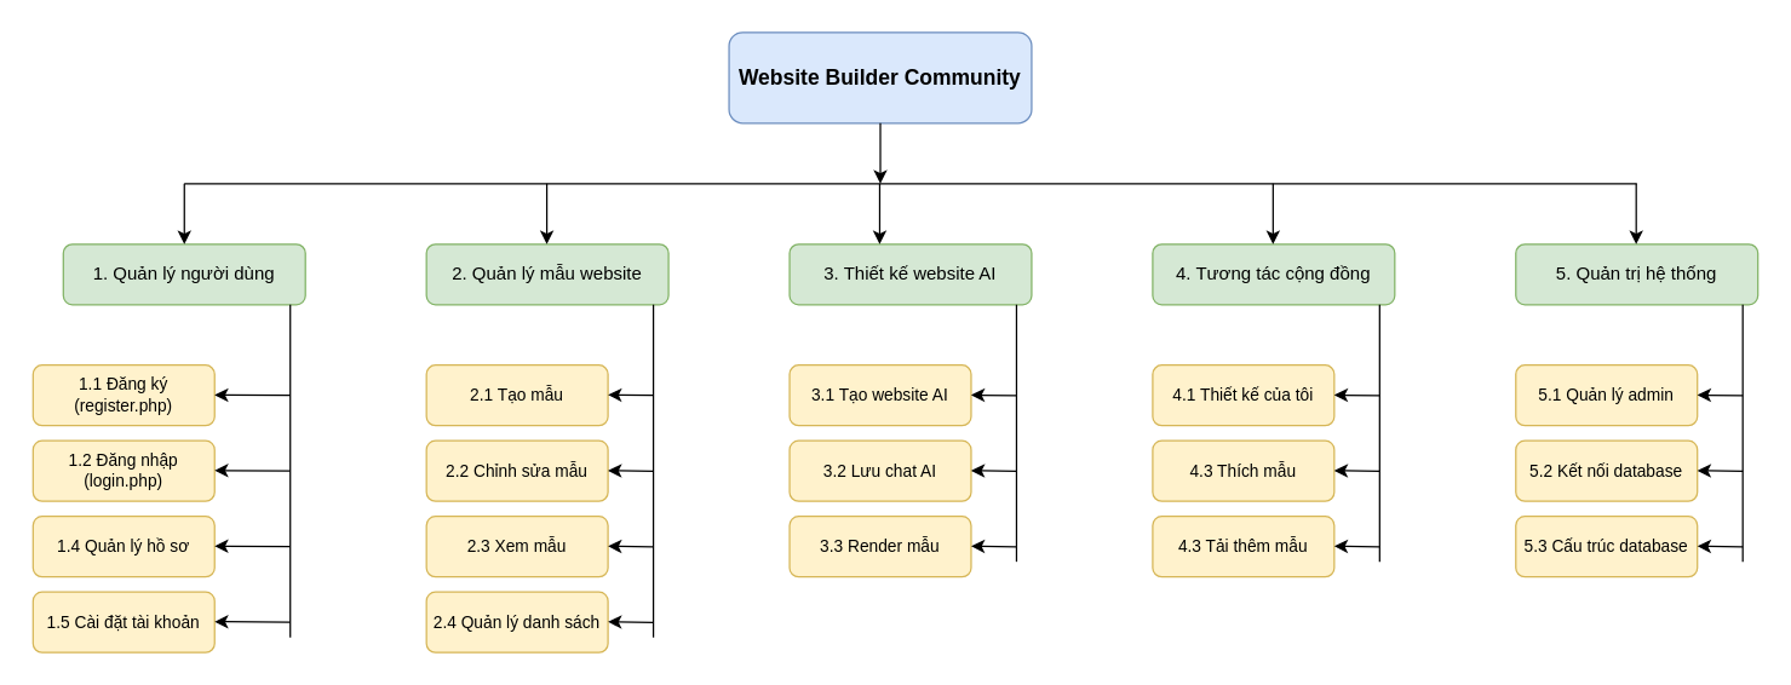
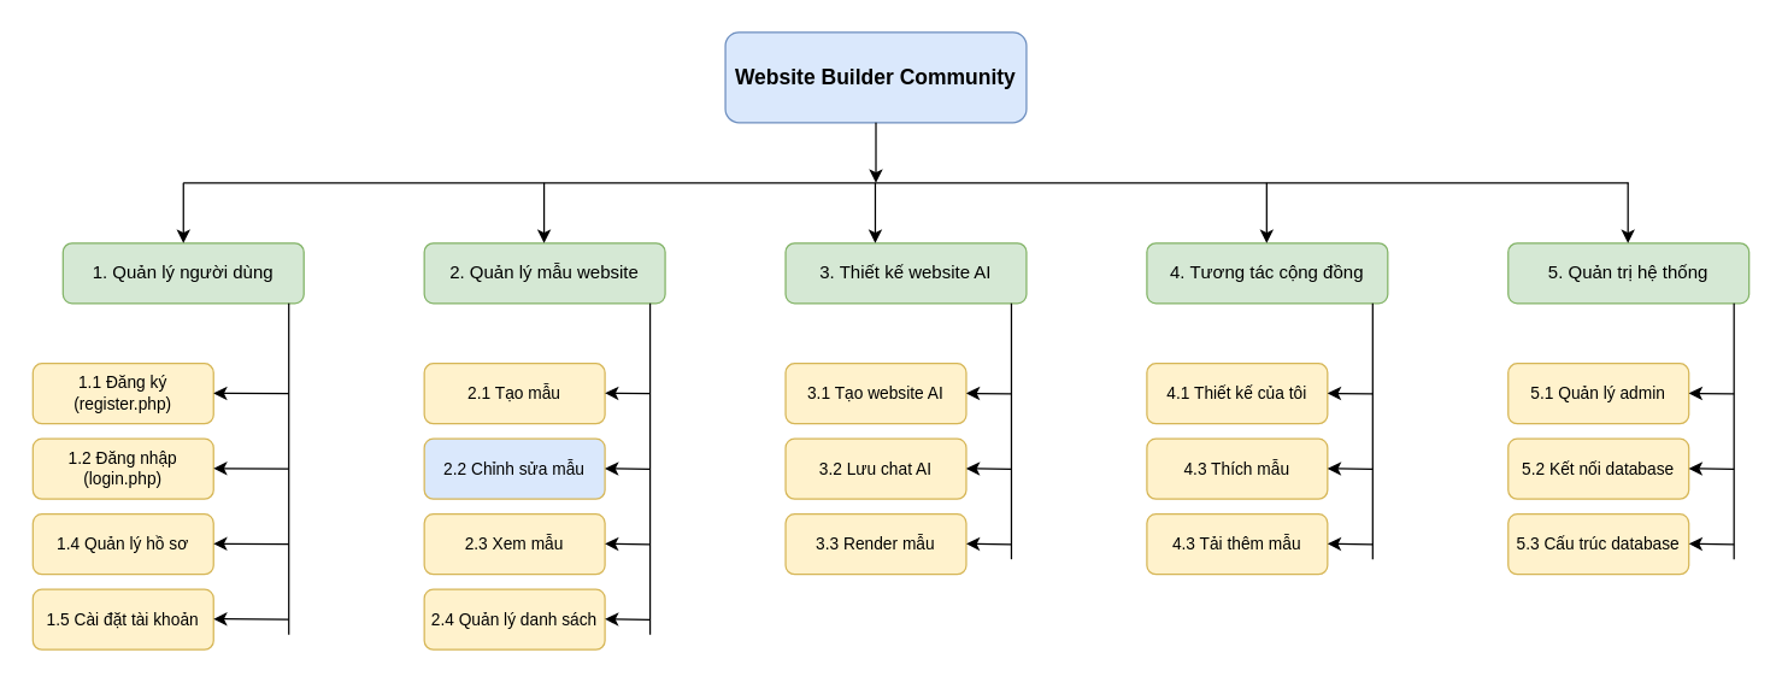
- <mxCell id="18" value="2.2 Chỉnh sửa mẫu" style="rounded=1;whiteSpace=wrap;html=1;fillColor=#fff2cc;strokeColor=#d6b656;fontSize=11" parent="1" vertex="1"><mxGeometry x="280" y="290" width="120" height="40" as="geometry" /></mxCell>
+ <mxCell id="18" value="2.2 Chỉnh sửa mẫu" style="rounded=1;whiteSpace=wrap;html=1;fillColor=#dae8fc;strokeColor=#d6b656;fontSize=11;" parent="1" vertex="1"><mxGeometry x="280" y="290" width="120" height="40" as="geometry" /></mxCell>
